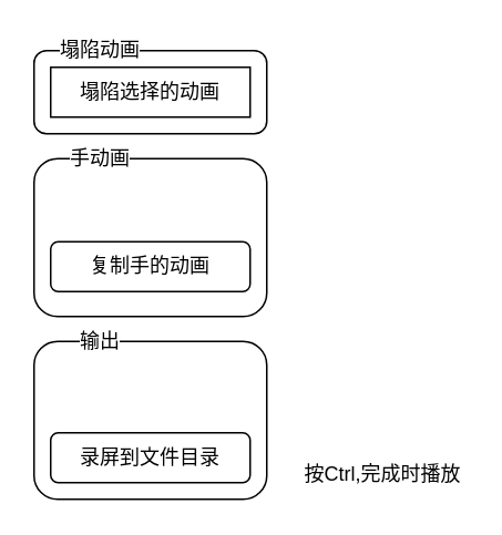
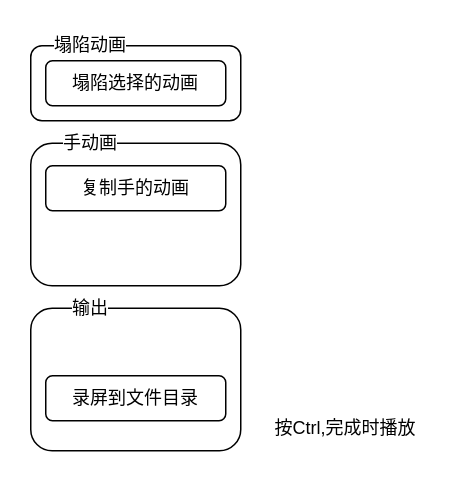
- <mxCell id="4" value="塌陷选择的动画" style="whiteSpace=wrap;html=1;rounded=0;" vertex="1" parent="1"><mxGeometry x="30" y="40" width="120" height="30" as="geometry" /></mxCell>
+ <mxCell id="4" value="塌陷选择的动画" style="rounded=1;whiteSpace=wrap;html=1;" vertex="1" parent="1"><mxGeometry x="30" y="40" width="120" height="30" as="geometry" /></mxCell>
- <mxCell id="5" value="复制手的动画" style="rounded=1;whiteSpace=wrap;html=1;" vertex="1" parent="1"><mxGeometry x="30" y="145" width="120" height="30" as="geometry" /></mxCell>
+ <mxCell id="5" value="复制手的动画" style="rounded=1;whiteSpace=wrap;html=1;" vertex="1" parent="1"><mxGeometry x="30" y="110" width="120" height="30" as="geometry" /></mxCell>
- <mxCell id="8" value="录屏到文件目录" style="rounded=1;whiteSpace=wrap;html=1;" vertex="1" parent="1"><mxGeometry x="30" y="260" width="120" height="30" as="geometry" /></mxCell>
+ <mxCell id="8" value="录屏到文件目录" style="rounded=1;whiteSpace=wrap;html=1;" vertex="1" parent="1"><mxGeometry x="30" y="250" width="120" height="30" as="geometry" /></mxCell>
